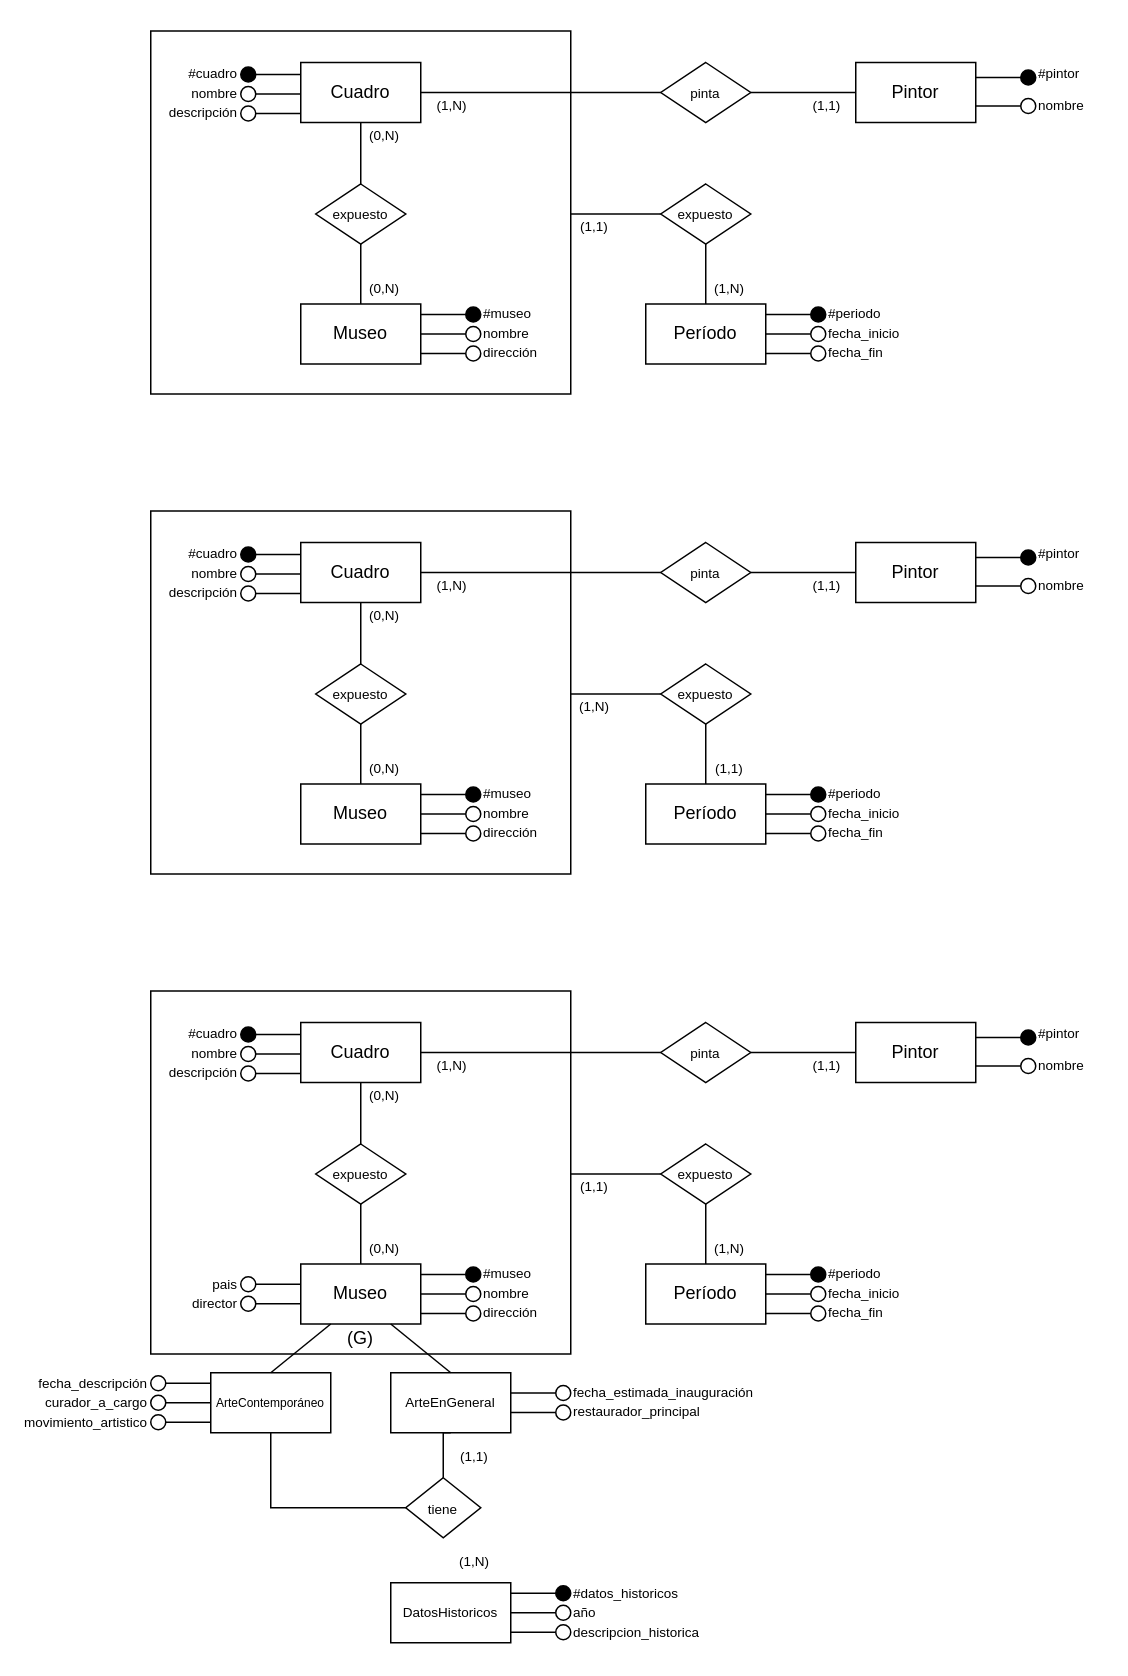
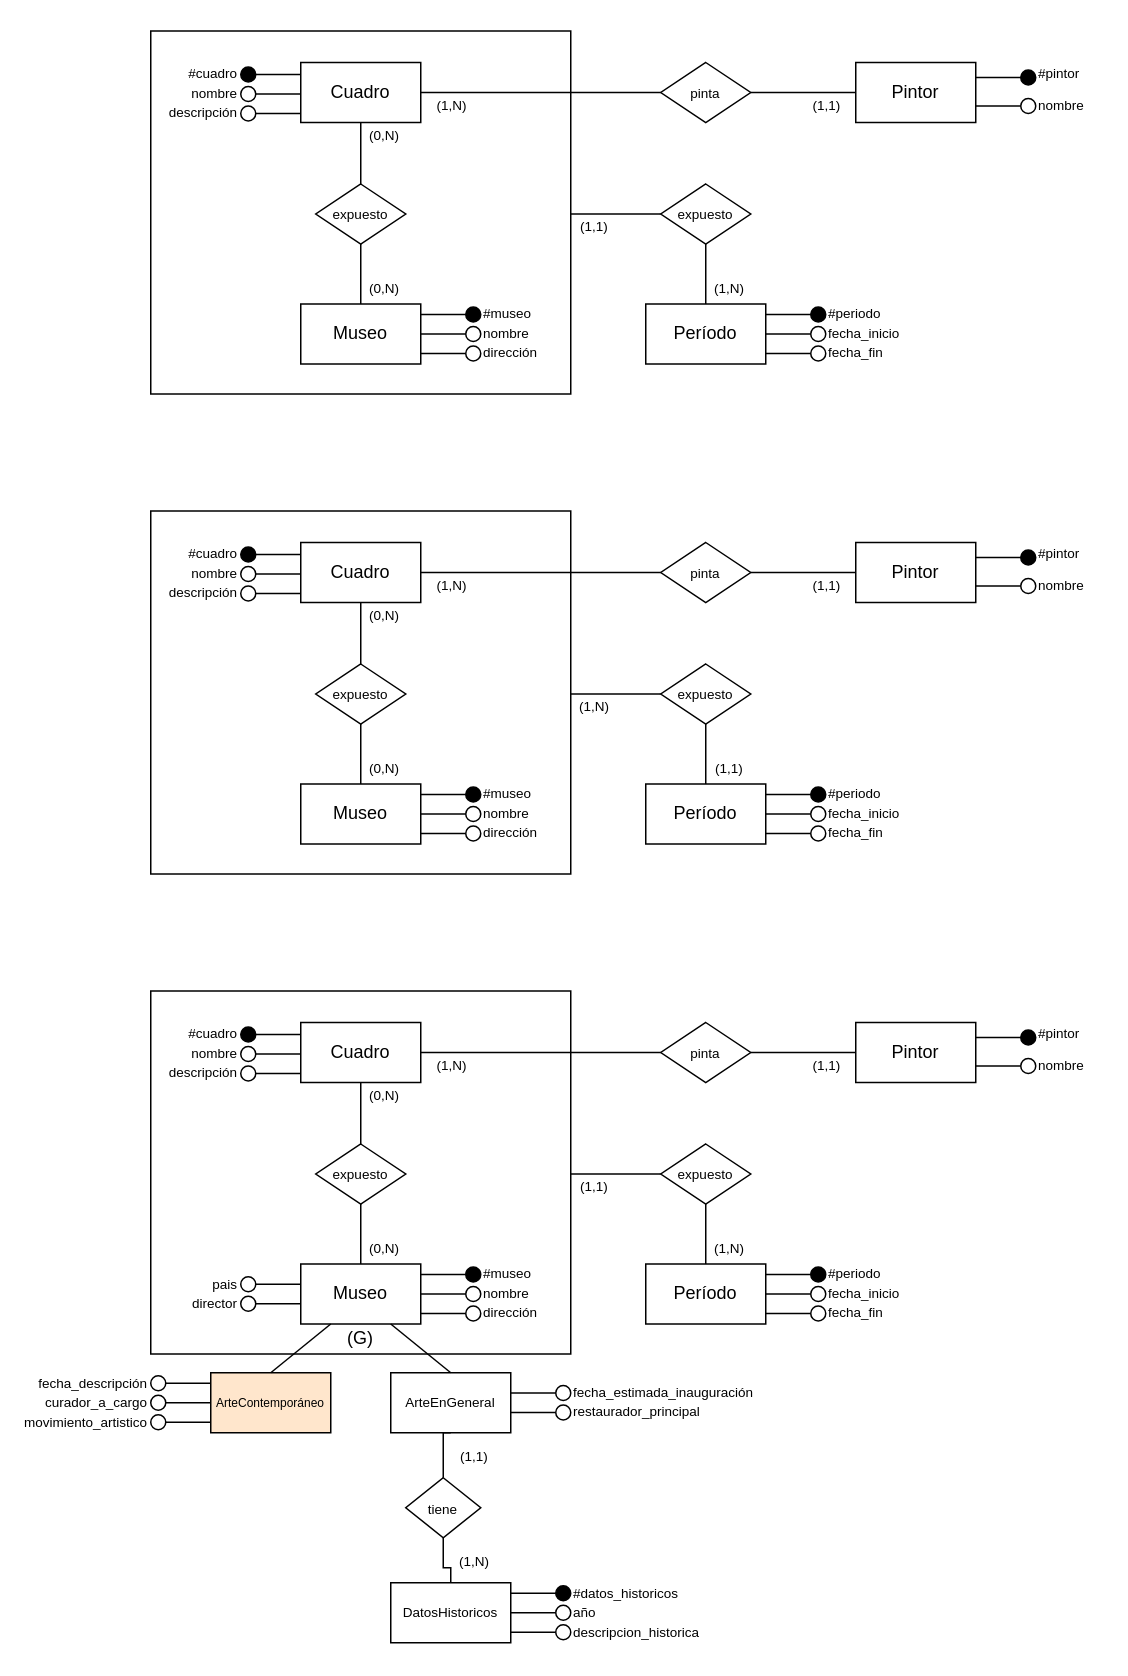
- <mxCell id="120" value="ArteContemporáneo" style="rounded=0;whiteSpace=wrap;html=1;fontSize=8;" vertex="1" parent="1"><mxGeometry x="140" y="914.5" width="80" height="40" as="geometry" /></mxCell>
+ <mxCell id="120" value="ArteContemporáneo" style="rounded=0;whiteSpace=wrap;html=1;fontSize=8;fillColor=#ffe6cc;" vertex="1" parent="1"><mxGeometry x="140" y="914.5" width="80" height="40" as="geometry" /></mxCell>
- <mxCell id="141" style="edgeStyle=orthogonalEdgeStyle;rounded=0;orthogonalLoop=1;jettySize=auto;html=1;endArrow=none;endFill=0;" edge="1" parent="1" source="142" target="120"><mxGeometry relative="1" as="geometry" /></mxCell>
+ <mxCell id="141" style="edgeStyle=orthogonalEdgeStyle;rounded=0;orthogonalLoop=1;jettySize=auto;html=1;entryX=0.5;entryY=0;entryDx=0;entryDy=0;endArrow=none;endFill=0;" edge="1" parent="1" source="142" target="140"><mxGeometry relative="1" as="geometry" /></mxCell>
